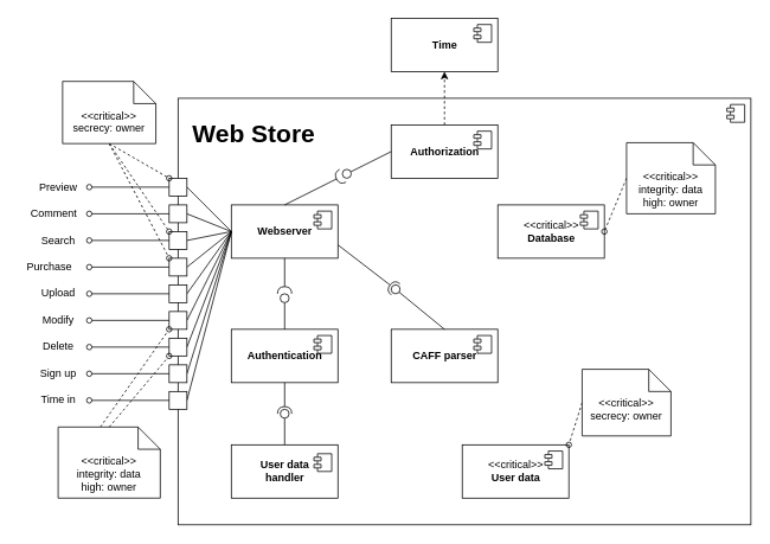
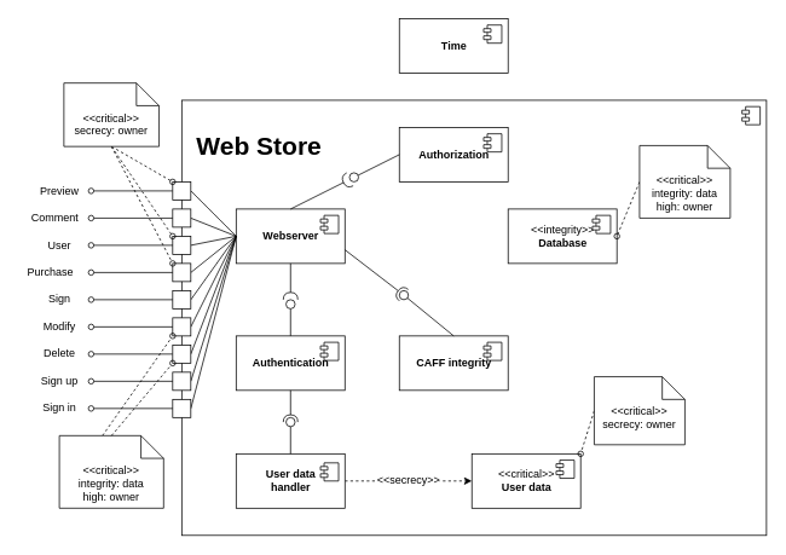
- <mxCell id="9" style="edgeStyle=none;rounded=0;orthogonalLoop=1;jettySize=auto;html=1;exitX=0.5;exitY=0;exitDx=0;exitDy=0;entryX=0.5;entryY=1;entryDx=0;entryDy=0;dashed=1;fontSize=12;endArrow=classic;endFill=1;" parent="1" source="10" target="21" edge="1"><mxGeometry relative="1" as="geometry" /></mxCell>
- <mxCell id="4" value="Web Store" style="text;html=1;align=center;verticalAlign=middle;resizable=0;points=[];autosize=1;strokeColor=none;fillColor=none;fontSize=28;fontStyle=1" parent="1" vertex="1"><mxGeometry x="210" y="130" width="150" height="40" as="geometry" /></mxCell>
+ <mxCell id="4" value="Web Store" style="text;html=1;align=center;verticalAlign=middle;resizable=0;points=[];autosize=1;strokeColor=none;fillColor=none;fontSize=28;fontStyle=1" parent="1" vertex="1"><mxGeometry x="210" y="140" width="150" height="40" as="geometry" /></mxCell>
- <mxCell id="19" value="&lt;div&gt;&amp;lt;&amp;lt;critical&amp;gt;&amp;gt;&lt;/div&gt;&lt;div&gt;&lt;b&gt;Database&lt;/b&gt;&lt;/div&gt;" style="html=1;dropTarget=0;fontSize=12;" parent="1" vertex="1"><mxGeometry x="560" y="230" width="120" height="60" as="geometry" /></mxCell>
+ <mxCell id="19" value="&lt;div&gt;&amp;lt;&amp;lt;integrity&amp;gt;&amp;gt;&lt;/div&gt;&lt;div&gt;&lt;b&gt;Database&lt;/b&gt;&lt;/div&gt;" style="html=1;dropTarget=0;fontSize=12;" parent="1" vertex="1"><mxGeometry x="560" y="230" width="120" height="60" as="geometry" /></mxCell>
- <mxCell id="43" value="Search" style="text;html=1;align=center;verticalAlign=middle;resizable=0;points=[];autosize=1;strokeColor=none;fillColor=none;fontSize=12;" parent="1" vertex="1"><mxGeometry x="40" y="260" width="50" height="20" as="geometry" /></mxCell>
+ <mxCell id="43" value="User" style="text;html=1;align=center;verticalAlign=middle;resizable=0;points=[];autosize=1;strokeColor=none;fillColor=none;fontSize=12;" parent="1" vertex="1"><mxGeometry x="40" y="260" width="50" height="20" as="geometry" /></mxCell>
- <mxCell id="45" value="Upload" style="text;html=1;align=center;verticalAlign=middle;resizable=0;points=[];autosize=1;strokeColor=none;fillColor=none;fontSize=12;" parent="1" vertex="1"><mxGeometry x="40" y="320" width="50" height="20" as="geometry" /></mxCell>
+ <mxCell id="45" value="Sign" style="text;html=1;align=center;verticalAlign=middle;resizable=0;points=[];autosize=1;strokeColor=none;fillColor=none;fontSize=12;" parent="1" vertex="1"><mxGeometry x="40" y="320" width="50" height="20" as="geometry" /></mxCell>
- <mxCell id="12" value="&lt;b&gt;CAFF parser&lt;/b&gt;" style="html=1;dropTarget=0;fontSize=12;" parent="1" vertex="1"><mxGeometry x="440" y="370" width="120" height="60" as="geometry" /></mxCell>
+ <mxCell id="12" value="&lt;b&gt;CAFF integrity&lt;/b&gt;" style="html=1;dropTarget=0;fontSize=12;" parent="1" vertex="1"><mxGeometry x="440" y="370" width="120" height="60" as="geometry" /></mxCell>
- <mxCell id="42" value="Time in" style="text;html=1;align=center;verticalAlign=middle;resizable=0;points=[];autosize=1;strokeColor=none;fillColor=none;fontSize=12;" parent="1" vertex="1"><mxGeometry x="40" y="440" width="50" height="20" as="geometry" /></mxCell>
+ <mxCell id="42" value="Sign in" style="text;html=1;align=center;verticalAlign=middle;resizable=0;points=[];autosize=1;strokeColor=none;fillColor=none;fontSize=12;" parent="1" vertex="1"><mxGeometry x="40" y="440" width="50" height="20" as="geometry" /></mxCell>
+ <mxCell id="14" value="&amp;lt;&amp;lt;secrecy&amp;gt;&amp;gt;" style="edgeStyle=none;rounded=0;orthogonalLoop=1;jettySize=auto;html=1;exitX=1;exitY=0.5;exitDx=0;exitDy=0;entryX=0;entryY=0.5;entryDx=0;entryDy=0;fontSize=12;endArrow=classic;endFill=1;dashed=1;" parent="1" source="15" target="17" edge="1"><mxGeometry relative="1" as="geometry" /></mxCell>
